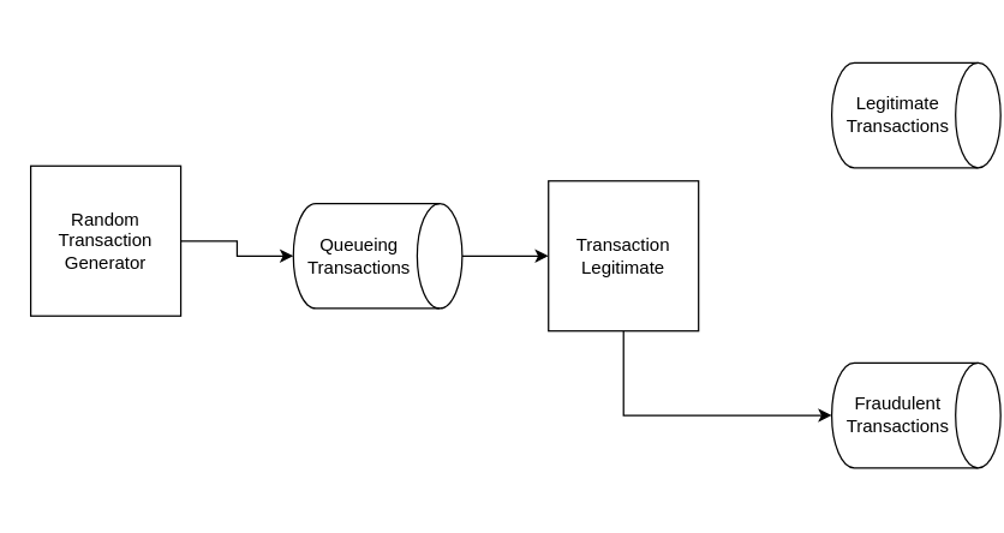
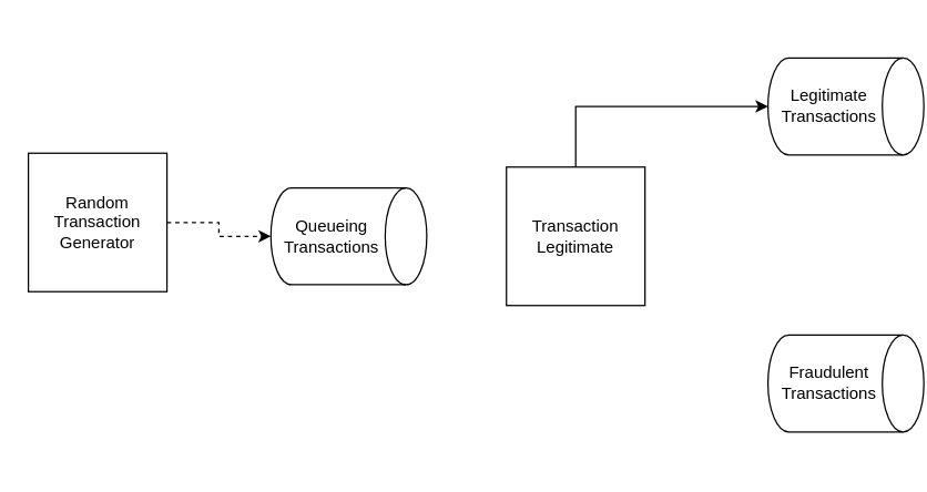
+ <mxCell id="6" style="edgeStyle=orthogonalEdgeStyle;rounded=0;orthogonalLoop=1;jettySize=auto;html=1;exitX=0.5;exitY=0;exitDx=0;exitDy=0;entryX=0.5;entryY=1;entryDx=0;entryDy=0;entryPerimeter=0;" edge="1" parent="1" source="8" target="9"><mxGeometry relative="1" as="geometry" /></mxCell>
- <mxCell id="4" style="edgeStyle=orthogonalEdgeStyle;rounded=0;orthogonalLoop=1;jettySize=auto;html=1;exitX=1;exitY=0.5;exitDx=0;exitDy=0;entryX=0.5;entryY=1;entryDx=0;entryDy=0;entryPerimeter=0;" edge="1" parent="1" source="5" target="3"><mxGeometry relative="1" as="geometry"><mxPoint x="185" y="170" as="targetPoint" /></mxGeometry></mxCell>
+ <mxCell id="4" style="edgeStyle=orthogonalEdgeStyle;rounded=0;orthogonalLoop=1;jettySize=auto;html=1;exitX=1;exitY=0.5;exitDx=0;exitDy=0;entryX=0.5;entryY=1;entryDx=0;entryDy=0;entryPerimeter=0;dashed=1;" edge="1" parent="1" source="5" target="3"><mxGeometry relative="1" as="geometry"><mxPoint x="185" y="170" as="targetPoint" /></mxGeometry></mxCell>
- <mxCell id="2" style="edgeStyle=orthogonalEdgeStyle;rounded=0;orthogonalLoop=1;jettySize=auto;html=1;" edge="1" parent="1" source="3" target="8"><mxGeometry relative="1" as="geometry" /></mxCell>
- <mxCell id="7" style="edgeStyle=orthogonalEdgeStyle;rounded=0;orthogonalLoop=1;jettySize=auto;html=1;exitX=0.5;exitY=1;exitDx=0;exitDy=0;entryX=0.5;entryY=1;entryDx=0;entryDy=0;entryPerimeter=0;" edge="1" parent="1" source="8" target="10"><mxGeometry relative="1" as="geometry" /></mxCell>
